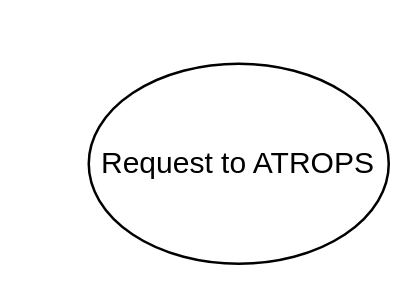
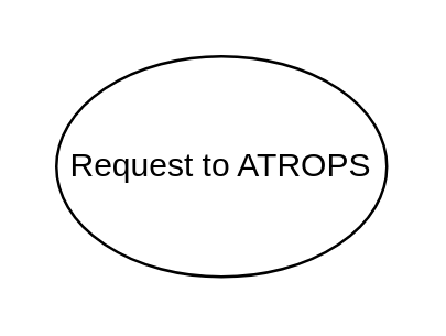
- <mxCell id="2" value="Request to ATROPS" style="ellipse;whiteSpace=wrap;html=1;" vertex="1" parent="1"><mxGeometry x="35" y="25" width="120" height="80" as="geometry" /></mxCell>
+ <mxCell id="2" value="Request to ATROPS" style="ellipse;whiteSpace=wrap;html=1;" vertex="1" parent="1"><mxGeometry x="20" y="20" width="120" height="80" as="geometry" /></mxCell>
